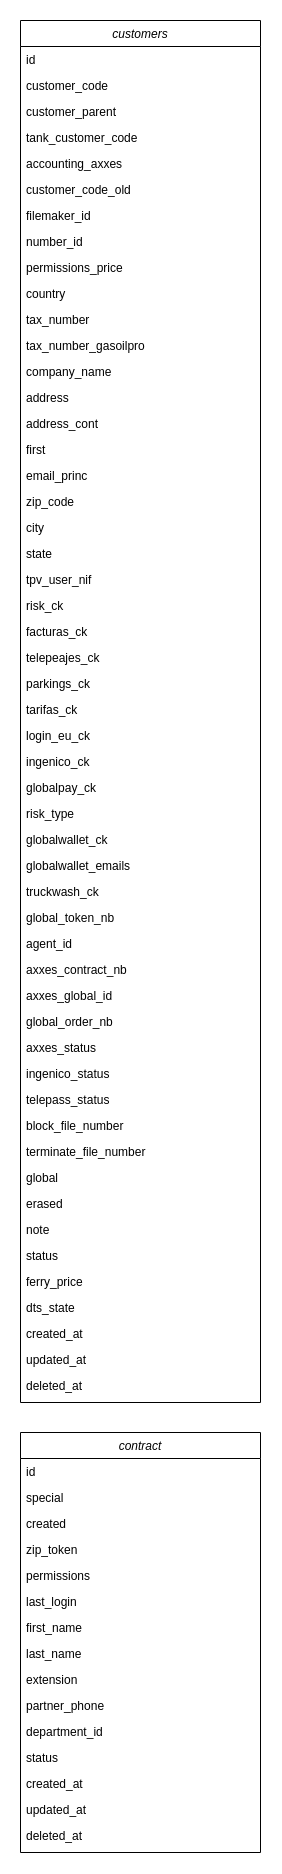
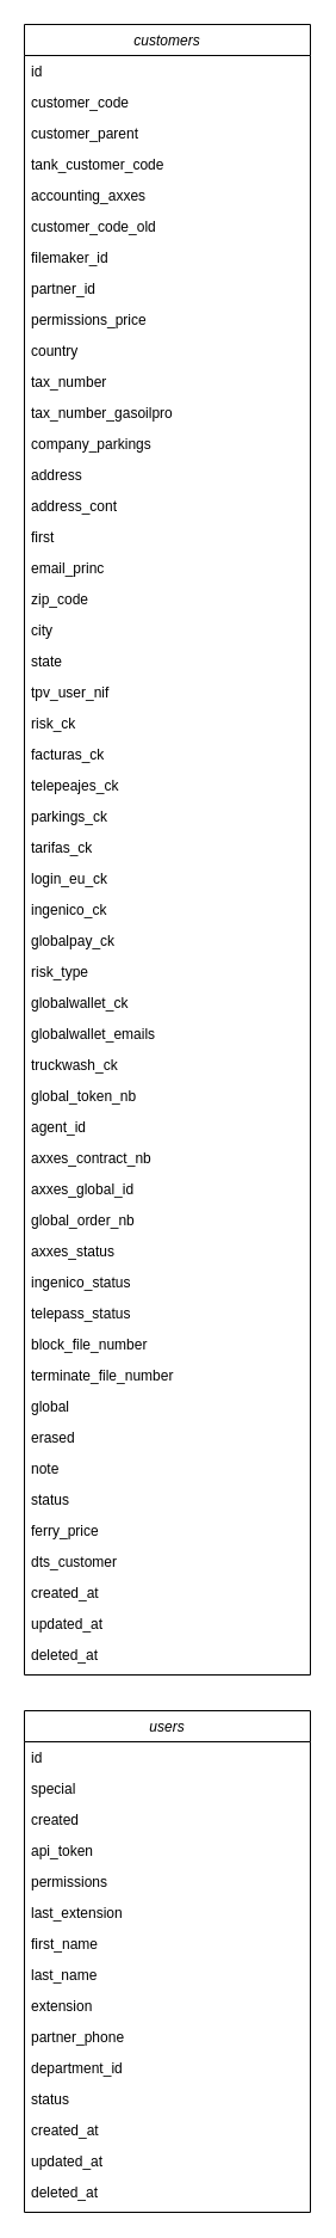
- <mxCell id="10" value="number_id" style="text;align=left;verticalAlign=top;spacingLeft=4;spacingRight=4;overflow=hidden;rotatable=0;points=[[0,0.5],[1,0.5]];portConstraint=eastwest;" parent="2" vertex="1"><mxGeometry y="208" width="240" height="26" as="geometry" /></mxCell>
+ <mxCell id="10" value="partner_id" style="text;align=left;verticalAlign=top;spacingLeft=4;spacingRight=4;overflow=hidden;rotatable=0;points=[[0,0.5],[1,0.5]];portConstraint=eastwest;" parent="2" vertex="1"><mxGeometry y="208" width="240" height="26" as="geometry" /></mxCell>
- <mxCell id="15" value="company_name" style="text;align=left;verticalAlign=top;spacingLeft=4;spacingRight=4;overflow=hidden;rotatable=0;points=[[0,0.5],[1,0.5]];portConstraint=eastwest;" parent="2" vertex="1"><mxGeometry y="338" width="240" height="26" as="geometry" /></mxCell>
+ <mxCell id="15" value="company_parkings" style="text;align=left;verticalAlign=top;spacingLeft=4;spacingRight=4;overflow=hidden;rotatable=0;points=[[0,0.5],[1,0.5]];portConstraint=eastwest;" parent="2" vertex="1"><mxGeometry y="338" width="240" height="26" as="geometry" /></mxCell>
- <mxCell id="51" value="dts_state" style="text;align=left;verticalAlign=top;spacingLeft=4;spacingRight=4;overflow=hidden;rotatable=0;points=[[0,0.5],[1,0.5]];portConstraint=eastwest;" parent="2" vertex="1"><mxGeometry y="1274" width="240" height="26" as="geometry" /></mxCell>
+ <mxCell id="51" value="dts_customer" style="text;align=left;verticalAlign=top;spacingLeft=4;spacingRight=4;overflow=hidden;rotatable=0;points=[[0,0.5],[1,0.5]];portConstraint=eastwest;" parent="2" vertex="1"><mxGeometry y="1274" width="240" height="26" as="geometry" /></mxCell>
- <mxCell id="55" value="contract" style="swimlane;fontStyle=2;align=center;verticalAlign=top;childLayout=stackLayout;horizontal=1;startSize=26;horizontalStack=0;resizeParent=1;resizeLast=0;collapsible=1;marginBottom=0;rounded=0;shadow=0;strokeWidth=1;" parent="1" vertex="1"><mxGeometry x="20" y="1432" width="240" height="420" as="geometry"><mxRectangle x="230" y="1552" width="240" height="26" as="alternateBounds" /></mxGeometry></mxCell>
+ <mxCell id="55" value="users" style="swimlane;fontStyle=2;align=center;verticalAlign=top;childLayout=stackLayout;horizontal=1;startSize=26;horizontalStack=0;resizeParent=1;resizeLast=0;collapsible=1;marginBottom=0;rounded=0;shadow=0;strokeWidth=1;" parent="1" vertex="1"><mxGeometry x="20" y="1432" width="240" height="420" as="geometry"><mxRectangle x="230" y="1552" width="240" height="26" as="alternateBounds" /></mxGeometry></mxCell>
- <mxCell id="59" value="zip_token" style="text;align=left;verticalAlign=top;spacingLeft=4;spacingRight=4;overflow=hidden;rotatable=0;points=[[0,0.5],[1,0.5]];portConstraint=eastwest;" parent="55" vertex="1"><mxGeometry y="104" width="240" height="26" as="geometry" /></mxCell>
+ <mxCell id="59" value="api_token" style="text;align=left;verticalAlign=top;spacingLeft=4;spacingRight=4;overflow=hidden;rotatable=0;points=[[0,0.5],[1,0.5]];portConstraint=eastwest;" parent="55" vertex="1"><mxGeometry y="104" width="240" height="26" as="geometry" /></mxCell>
- <mxCell id="61" value="last_login" style="text;align=left;verticalAlign=top;spacingLeft=4;spacingRight=4;overflow=hidden;rotatable=0;points=[[0,0.5],[1,0.5]];portConstraint=eastwest;" parent="55" vertex="1"><mxGeometry y="156" width="240" height="26" as="geometry" /></mxCell>
+ <mxCell id="61" value="last_extension" style="text;align=left;verticalAlign=top;spacingLeft=4;spacingRight=4;overflow=hidden;rotatable=0;points=[[0,0.5],[1,0.5]];portConstraint=eastwest;" parent="55" vertex="1"><mxGeometry y="156" width="240" height="26" as="geometry" /></mxCell>
